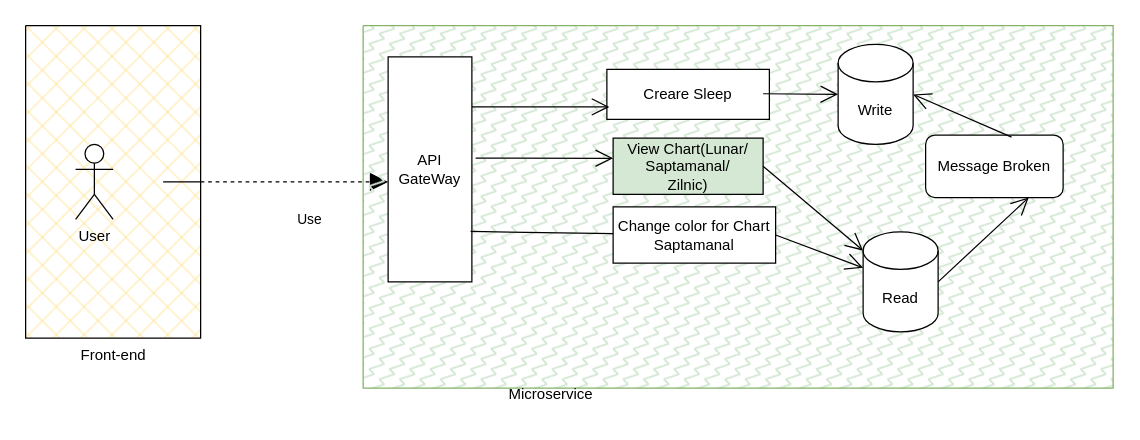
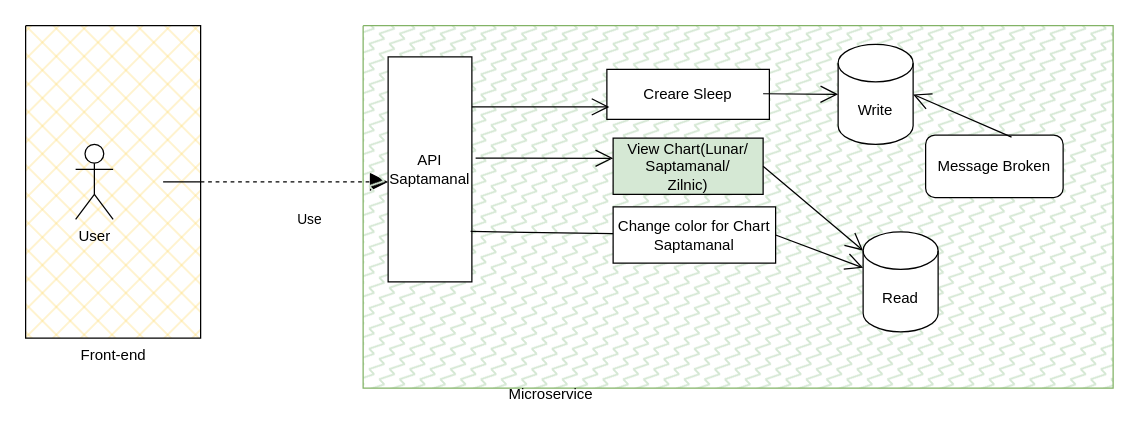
- <mxCell id="8" value="API &lt;br&gt;GateWay" style="html=1;whiteSpace=wrap;" vertex="1" parent="1"><mxGeometry x="310" y="45" width="67" height="180" as="geometry" /></mxCell>
+ <mxCell id="8" value="API &lt;br&gt;Saptamanal" style="html=1;whiteSpace=wrap;" vertex="1" parent="1"><mxGeometry x="310" y="45" width="67" height="180" as="geometry" /></mxCell>
- <mxCell id="20" value="" style="endArrow=open;endFill=1;endSize=12;html=1;rounded=0;entryX=0.75;entryY=1;entryDx=0;entryDy=0;exitX=1;exitY=0.5;exitDx=0;exitDy=0;exitPerimeter=0;" edge="1" parent="1" source="15" target="7"><mxGeometry width="160" relative="1" as="geometry"><mxPoint x="730" y="224" as="sourcePoint" /><mxPoint x="890" y="224" as="targetPoint" /></mxGeometry></mxCell>
